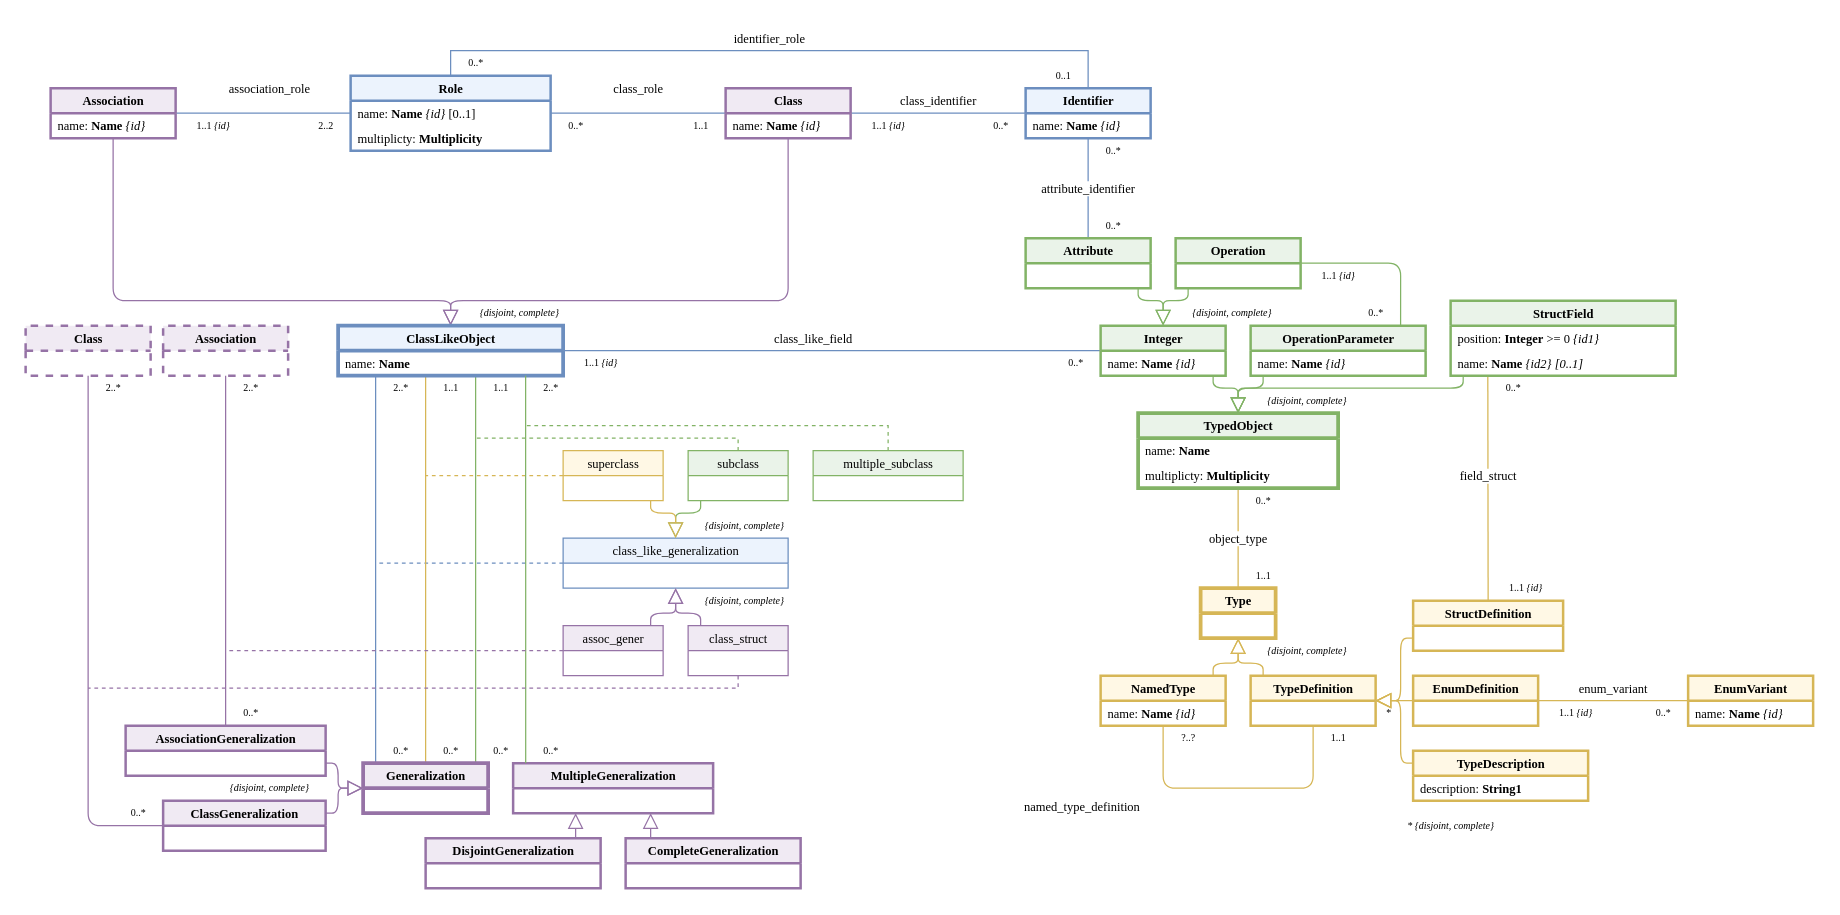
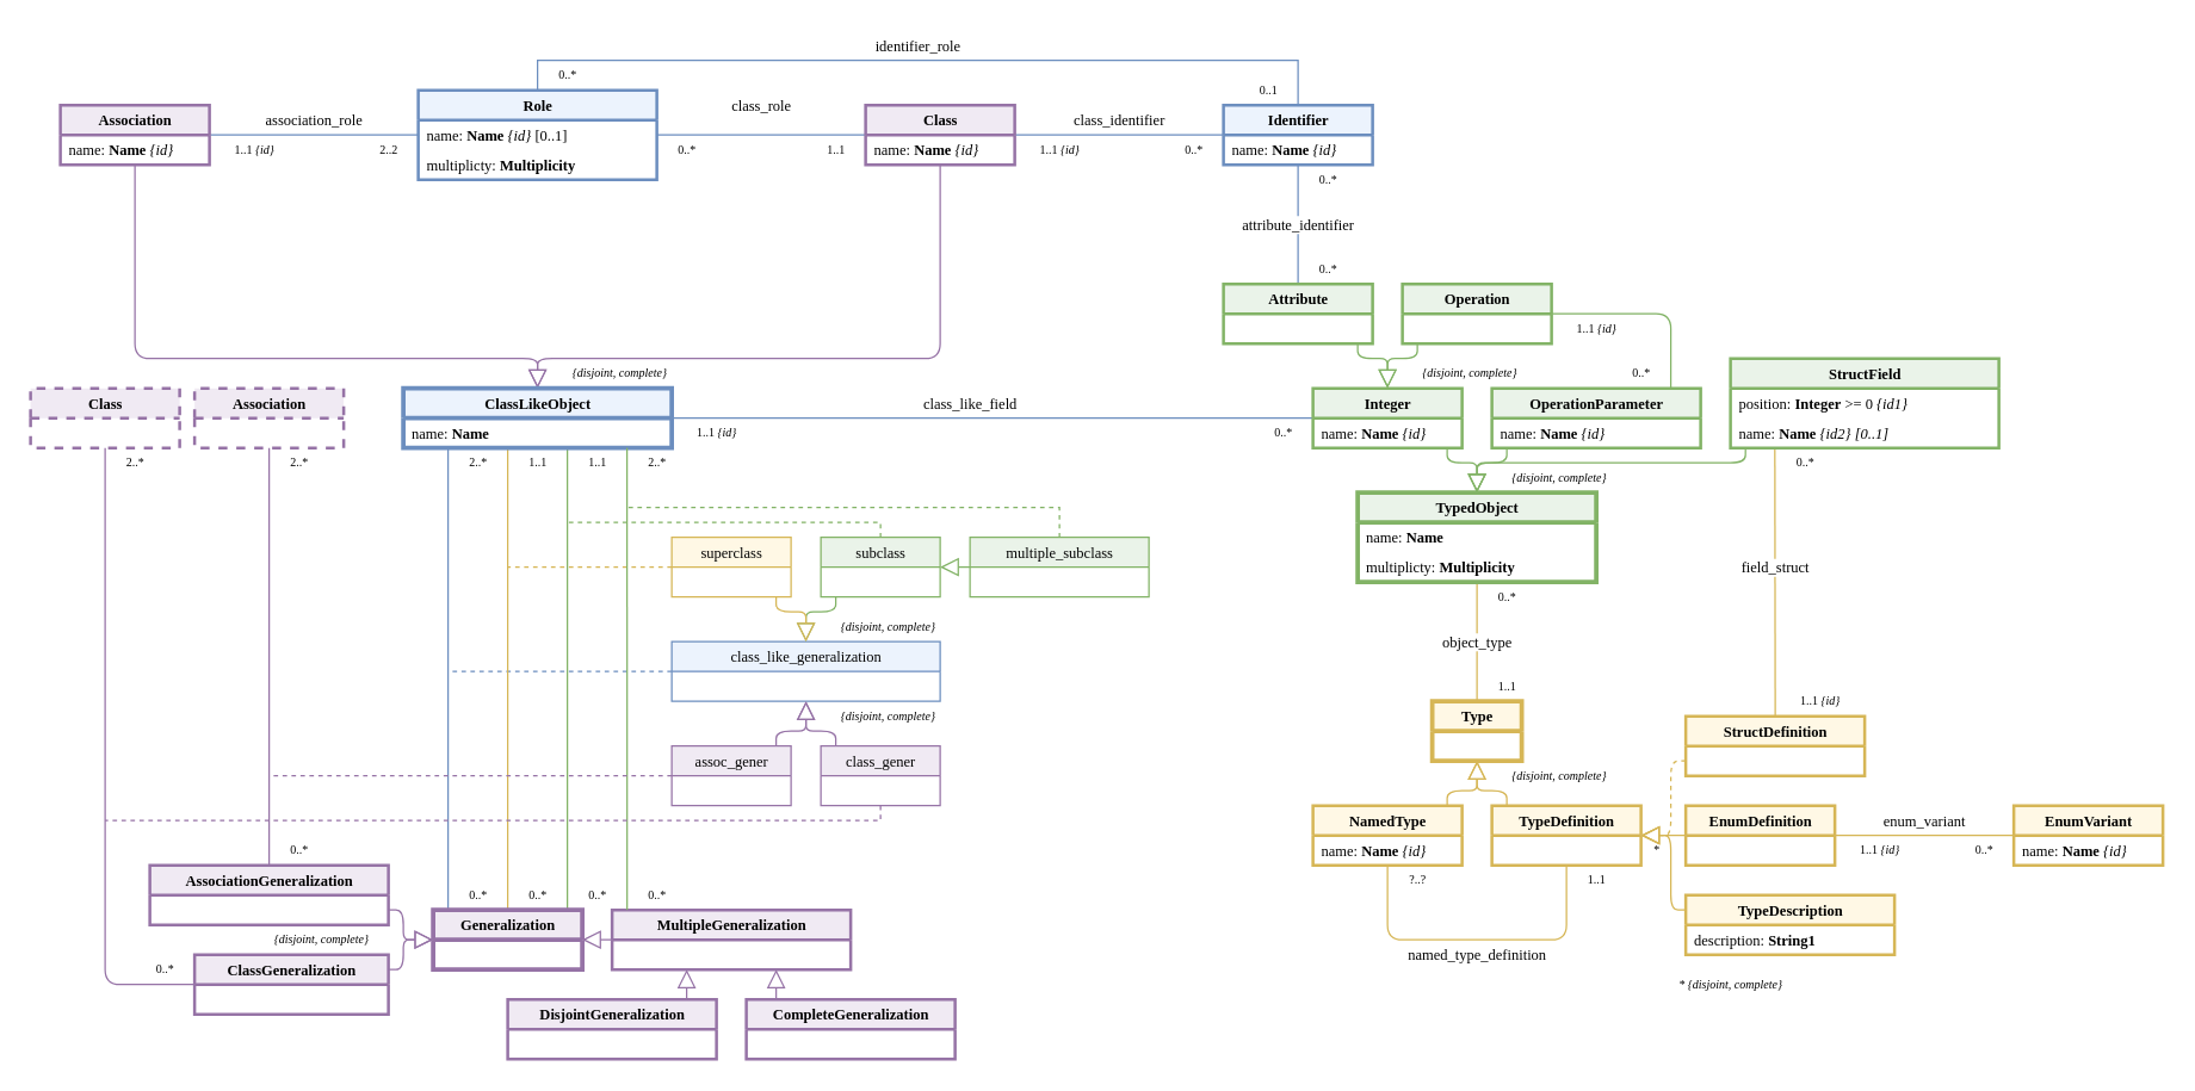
- <mxCell id="40" value="association_role" style="text;html=1;align=center;verticalAlign=middle;resizable=1;points=[];autosize=1;strokeColor=none;fillColor=none;fontFamily=CaskaydiaCove NFM Light;fontSize=10;fontStyle=0;labelBackgroundColor=default;spacing=0;fillOpacity=50;strokeWidth=0;" vertex="1" parent="1"><mxGeometry x="160" y="60" width="110" height="20" as="geometry" /></mxCell>
+ <mxCell id="40" value="association_role" style="text;html=1;align=center;verticalAlign=middle;resizable=1;points=[];autosize=1;strokeColor=none;fillColor=none;fontFamily=CaskaydiaCove NFM Light;fontSize=10;fontStyle=0;labelBackgroundColor=default;spacing=0;fillOpacity=50;strokeWidth=0;" vertex="1" parent="1"><mxGeometry x="155" y="70" width="110" height="20" as="geometry" /></mxCell>
+ <mxCell id="121" value="" style="endArrow=block;html=1;rounded=1;curved=0;endFill=0;strokeWidth=1;fontFamily=CaskaydiaCove NFM Light;fontSize=10;startSize=6;endSize=10;fillOpacity=50;fillColor=#d5e8d4;strokeColor=#82b366;entryX=1;entryY=0.5;entryDx=0;entryDy=0;exitX=0;exitY=0.5;exitDx=0;exitDy=0;" edge="1" parent="1" source="120" target="100"><mxGeometry width="50" height="50" relative="1" as="geometry"><mxPoint x="660" y="420" as="sourcePoint" /><mxPoint x="640" y="420" as="targetPoint" /><Array as="points" /></mxGeometry></mxCell>
- <mxCell id="140" value="&lt;span style=&quot;font-weight: normal;&quot;&gt;class_struct&lt;/span&gt;" style="swimlane;fontStyle=1;align=center;verticalAlign=middle;childLayout=stackLayout;horizontal=1;startSize=20;horizontalStack=0;resizeParent=1;resizeLast=0;collapsible=0;marginBottom=0;rounded=0;shadow=0;strokeWidth=1;fontFamily=CaskaydiaCove NFM Light;fontSize=10;swimlaneLine=1;fillColor=#e1d5e7;glass=0;html=1;noLabel=0;snapToPoint=0;fixDash=0;fillOpacity=50;strokeColor=#9673a6;" vertex="1" parent="1"><mxGeometry x="550" y="500" width="80" height="40" as="geometry"><mxRectangle x="220" y="130" width="160" height="26" as="alternateBounds" /></mxGeometry></mxCell>
+ <mxCell id="140" value="&lt;span style=&quot;font-weight: normal;&quot;&gt;class_gener&lt;/span&gt;" style="swimlane;fontStyle=1;align=center;verticalAlign=middle;childLayout=stackLayout;horizontal=1;startSize=20;horizontalStack=0;resizeParent=1;resizeLast=0;collapsible=0;marginBottom=0;rounded=0;shadow=0;strokeWidth=1;fontFamily=CaskaydiaCove NFM Light;fontSize=10;swimlaneLine=1;fillColor=#e1d5e7;glass=0;html=1;noLabel=0;snapToPoint=0;fixDash=0;fillOpacity=50;strokeColor=#9673a6;" vertex="1" parent="1"><mxGeometry x="550" y="500" width="80" height="40" as="geometry"><mxRectangle x="220" y="130" width="160" height="26" as="alternateBounds" /></mxGeometry></mxCell>
- <mxCell id="15" value="" style="endArrow=block;html=1;rounded=1;curved=0;endFill=0;strokeWidth=1;fontFamily=CaskaydiaCove NFM Light;fontSize=10;startSize=6;endSize=10;fillOpacity=50;fillColor=#fff2cc;strokeColor=#d6b656;entryX=1;entryY=0.5;entryDx=0;entryDy=0;exitX=0;exitY=0.75;exitDx=0;exitDy=0;" edge="1" parent="1" source="14" target="31"><mxGeometry width="50" height="50" relative="1" as="geometry"><mxPoint x="1130" y="530" as="sourcePoint" /><mxPoint x="1070" y="680" as="targetPoint" /><Array as="points"><mxPoint x="1120" y="510" /><mxPoint x="1120" y="560" /></Array></mxGeometry></mxCell>
+ <mxCell id="15" value="" style="endArrow=block;html=1;rounded=1;curved=0;endFill=0;strokeWidth=1;fontFamily=CaskaydiaCove NFM Light;fontSize=10;startSize=6;endSize=10;fillOpacity=50;fillColor=#fff2cc;strokeColor=#d6b656;entryX=1;entryY=0.5;entryDx=0;entryDy=0;exitX=0;exitY=0.75;exitDx=0;exitDy=0;dashed=1;" edge="1" parent="1" source="14" target="31"><mxGeometry width="50" height="50" relative="1" as="geometry"><mxPoint x="1130" y="530" as="sourcePoint" /><mxPoint x="1070" y="680" as="targetPoint" /><Array as="points"><mxPoint x="1120" y="510" /><mxPoint x="1120" y="560" /></Array></mxGeometry></mxCell>
+ <mxCell id="116" value="" style="endArrow=block;html=1;rounded=1;curved=0;endFill=0;strokeWidth=1;fontFamily=CaskaydiaCove NFM Light;fontSize=10;startSize=6;endSize=10;fillOpacity=50;fillColor=#e1d5e7;strokeColor=#9673a6;entryX=1;entryY=0.5;entryDx=0;entryDy=0;exitX=0;exitY=0.5;exitDx=0;exitDy=0;" edge="1" parent="1" source="115" target="112"><mxGeometry width="50" height="50" relative="1" as="geometry"><mxPoint x="590" y="670" as="sourcePoint" /><mxPoint x="610" y="700" as="targetPoint" /><Array as="points" /></mxGeometry></mxCell>
- <mxCell id="6" value="named_type_definition" style="text;html=1;align=center;verticalAlign=middle;resizable=1;points=[];autosize=1;strokeColor=none;fillColor=none;fontFamily=CaskaydiaCove NFM Light;fontSize=10;fontStyle=0;labelBackgroundColor=default;spacing=0;fillOpacity=50;strokeWidth=0;" vertex="1" parent="1"><mxGeometry x="795" y="635" width="140" height="20" as="geometry" /></mxCell>
+ <mxCell id="6" value="named_type_definition" style="text;html=1;align=center;verticalAlign=middle;resizable=1;points=[];autosize=1;strokeColor=none;fillColor=none;fontFamily=CaskaydiaCove NFM Light;fontSize=10;fontStyle=0;labelBackgroundColor=default;spacing=0;fillOpacity=50;strokeWidth=0;" vertex="1" parent="1"><mxGeometry x="920" y="630" width="140" height="20" as="geometry" /></mxCell>
